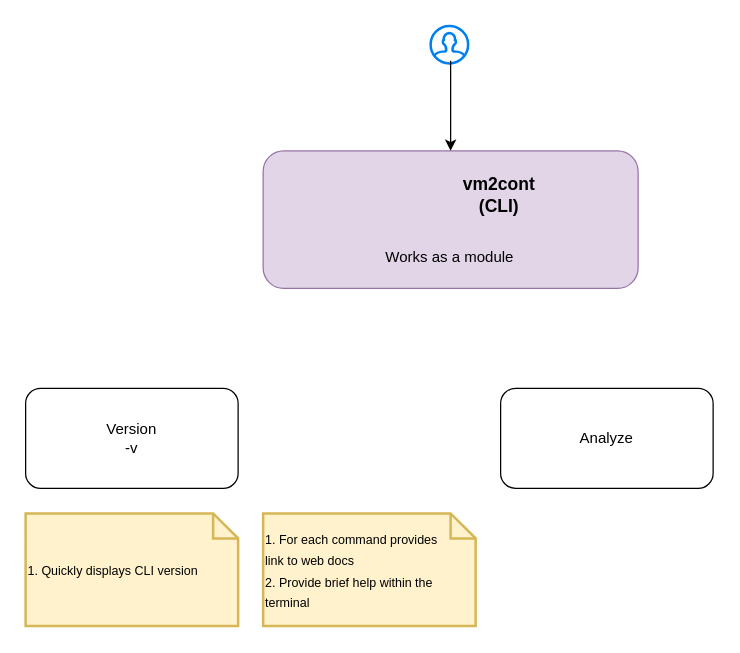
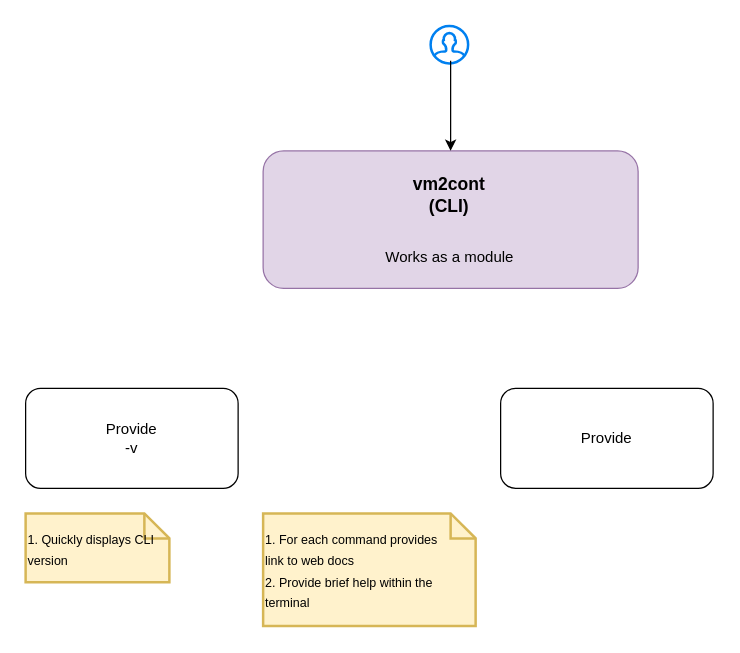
- <mxCell id="5" value="&lt;font style=&quot;font-size: 14px;&quot;&gt;&lt;b&gt;vm2cont&lt;/b&gt;&lt;/font&gt;&lt;div style=&quot;font-size: 14px;&quot;&gt;&lt;font style=&quot;font-size: 14px;&quot;&gt;&lt;b&gt;(CLI)&lt;/b&gt;&lt;/font&gt;&lt;/div&gt;" style="text;html=1;align=center;verticalAlign=middle;whiteSpace=wrap;rounded=0;" vertex="1" parent="1"><mxGeometry x="369" y="140" width="60" height="30" as="geometry" /></mxCell>
+ <mxCell id="5" value="&lt;font style=&quot;font-size: 14px;&quot;&gt;&lt;b&gt;vm2cont&lt;/b&gt;&lt;/font&gt;&lt;div style=&quot;font-size: 14px;&quot;&gt;&lt;font style=&quot;font-size: 14px;&quot;&gt;&lt;b&gt;(CLI)&lt;/b&gt;&lt;/font&gt;&lt;/div&gt;" style="text;html=1;align=center;verticalAlign=middle;whiteSpace=wrap;rounded=0;" vertex="1" parent="1"><mxGeometry x="329" y="140" width="60" height="30" as="geometry" /></mxCell>
- <mxCell id="7" value="Version&lt;div&gt;-v&lt;/div&gt;" style="rounded=1;whiteSpace=wrap;html=1;" vertex="1" parent="1"><mxGeometry x="20" y="310" width="170" height="80" as="geometry" /></mxCell>
+ <mxCell id="7" value="Provide&lt;div&gt;-v&lt;/div&gt;" style="rounded=1;whiteSpace=wrap;html=1;" vertex="1" parent="1"><mxGeometry x="20" y="310" width="170" height="80" as="geometry" /></mxCell>
- <mxCell id="10" value="Analyze" style="rounded=1;whiteSpace=wrap;html=1;" vertex="1" parent="1"><mxGeometry x="400" y="310" width="170" height="80" as="geometry" /></mxCell>
+ <mxCell id="10" value="Provide" style="rounded=1;whiteSpace=wrap;html=1;" vertex="1" parent="1"><mxGeometry x="400" y="310" width="170" height="80" as="geometry" /></mxCell>
- <mxCell id="9" value="&lt;font color=&quot;#000000&quot;&gt;&lt;span style=&quot;font-size: 10px;&quot;&gt;1. Quickly displays CLI version&lt;/span&gt;&lt;/font&gt;" style="shape=note;strokeWidth=2;fontSize=14;size=20;whiteSpace=wrap;html=1;fillColor=#fff2cc;strokeColor=#d6b656;fontColor=#666600;align=left;" vertex="1" parent="1"><mxGeometry x="20" y="410" width="170" height="90" as="geometry" /></mxCell>
+ <mxCell id="9" value="&lt;font color=&quot;#000000&quot;&gt;&lt;span style=&quot;font-size: 10px;&quot;&gt;1. Quickly displays CLI version&lt;/span&gt;&lt;/font&gt;" style="shape=note;strokeWidth=2;fontSize=14;size=20;whiteSpace=wrap;html=1;fillColor=#fff2cc;strokeColor=#d6b656;fontColor=#666600;align=left;" vertex="1" parent="1"><mxGeometry x="20" y="410" width="115" height="55" as="geometry" /></mxCell>
